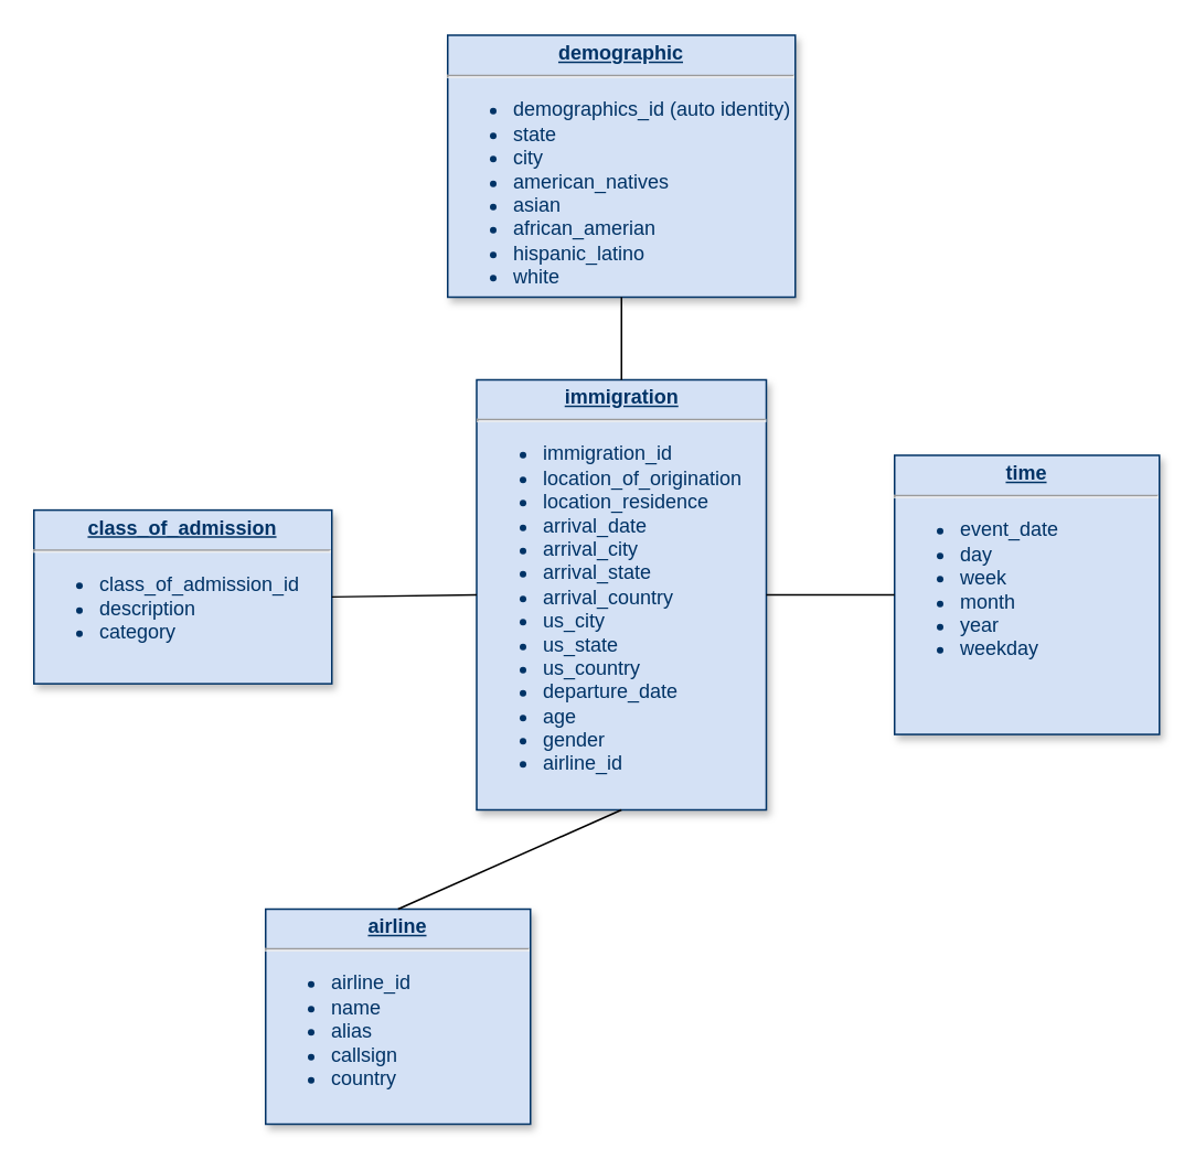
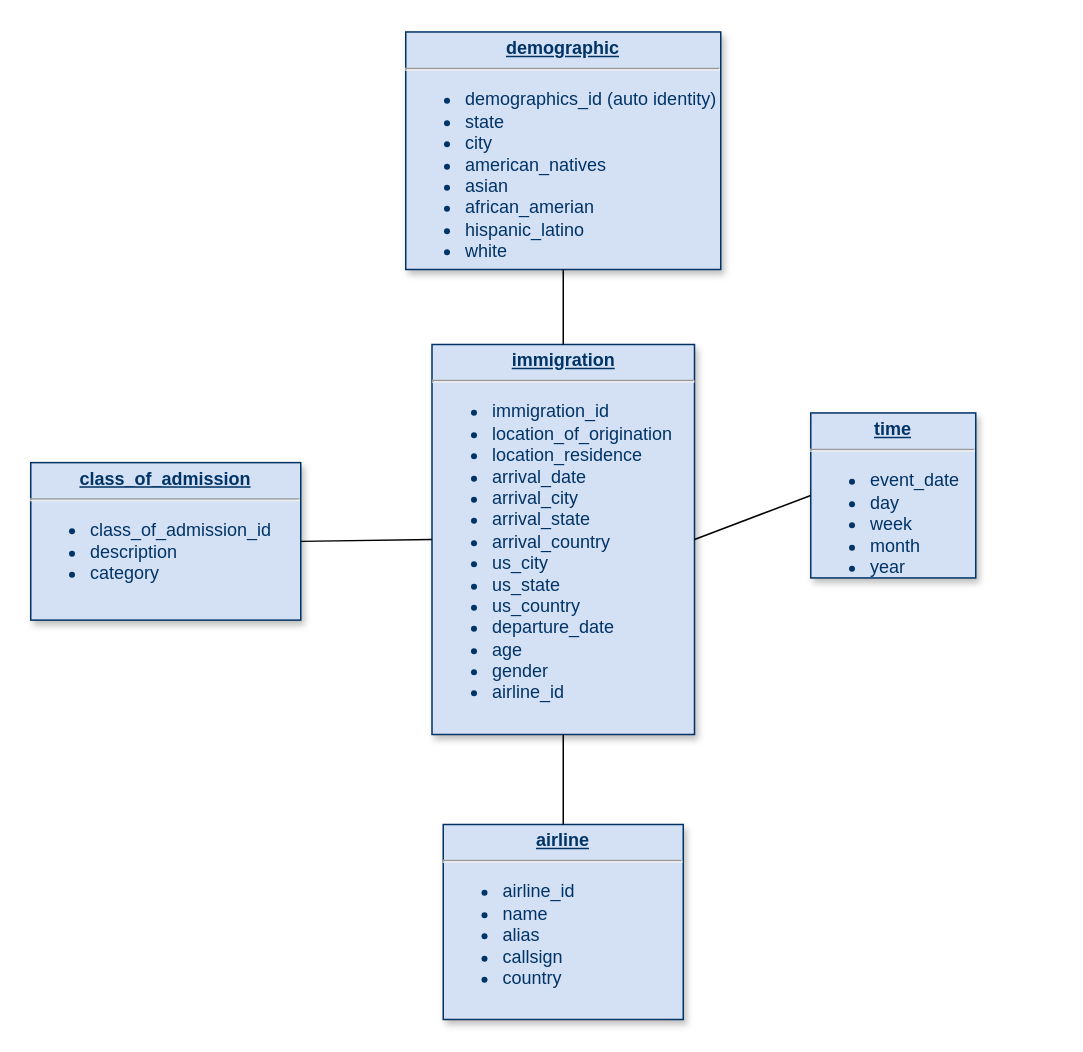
- <mxCell id="7" value="&lt;p style=&quot;margin: 0px ; margin-top: 4px ; text-align: center ; text-decoration: underline&quot;&gt;&lt;strong&gt;time&lt;/strong&gt;&lt;/p&gt;&lt;hr&gt;&lt;p style=&quot;margin: 0px ; margin-left: 8px&quot;&gt;&lt;/p&gt;&lt;ul&gt;&lt;li&gt;event_date&lt;/li&gt;&lt;li&gt;&lt;span&gt;day&lt;/span&gt;&lt;/li&gt;&lt;li&gt;week&lt;/li&gt;&lt;li&gt;month&lt;/li&gt;&lt;li&gt;year&lt;/li&gt;&lt;li&gt;weekday&lt;/li&gt;&lt;/ul&gt;&lt;p&gt;&lt;/p&gt;" style="verticalAlign=top;align=left;overflow=fill;fontSize=12;fontFamily=Helvetica;html=1;strokeColor=#003366;shadow=1;fillColor=#D4E1F5;fontColor=#003366" parent="1" vertex="1"><mxGeometry x="540" y="274.63" width="160" height="168.75" as="geometry" /></mxCell>
+ <mxCell id="7" value="&lt;p style=&quot;margin: 0px ; margin-top: 4px ; text-align: center ; text-decoration: underline&quot;&gt;&lt;strong&gt;time&lt;/strong&gt;&lt;/p&gt;&lt;hr&gt;&lt;p style=&quot;margin: 0px ; margin-left: 8px&quot;&gt;&lt;/p&gt;&lt;ul&gt;&lt;li&gt;event_date&lt;/li&gt;&lt;li&gt;&lt;span&gt;day&lt;/span&gt;&lt;/li&gt;&lt;li&gt;week&lt;/li&gt;&lt;li&gt;month&lt;/li&gt;&lt;li&gt;year&lt;/li&gt;&lt;li&gt;weekday&lt;/li&gt;&lt;/ul&gt;&lt;p&gt;&lt;/p&gt;" style="verticalAlign=top;align=left;overflow=fill;fontSize=12;fontFamily=Helvetica;html=1;strokeColor=#003366;shadow=1;fillColor=#D4E1F5;fontColor=#003366" parent="1" vertex="1"><mxGeometry x="540" y="274.63" width="110" height="110" as="geometry" /></mxCell>
- <mxCell id="9" value="&lt;p style=&quot;margin: 0px ; margin-top: 4px ; text-align: center ; text-decoration: underline&quot;&gt;&lt;strong&gt;airline&lt;/strong&gt;&lt;/p&gt;&lt;hr&gt;&lt;p style=&quot;margin: 0px ; margin-left: 8px&quot;&gt;&lt;/p&gt;&lt;ul&gt;&lt;li&gt;airline_id&lt;/li&gt;&lt;li&gt;name&lt;/li&gt;&lt;li&gt;alias&lt;/li&gt;&lt;li&gt;callsign&lt;/li&gt;&lt;li&gt;country&lt;/li&gt;&lt;/ul&gt;&lt;p&gt;&lt;/p&gt;&lt;div&gt;&lt;br&gt;&lt;/div&gt;" style="verticalAlign=top;align=left;overflow=fill;fontSize=12;fontFamily=Helvetica;html=1;strokeColor=#003366;shadow=1;fillColor=#D4E1F5;fontColor=#003366" vertex="1" parent="1"><mxGeometry x="160" y="549" width="160" height="130" as="geometry" /></mxCell>
+ <mxCell id="9" value="&lt;p style=&quot;margin: 0px ; margin-top: 4px ; text-align: center ; text-decoration: underline&quot;&gt;&lt;strong&gt;airline&lt;/strong&gt;&lt;/p&gt;&lt;hr&gt;&lt;p style=&quot;margin: 0px ; margin-left: 8px&quot;&gt;&lt;/p&gt;&lt;ul&gt;&lt;li&gt;airline_id&lt;/li&gt;&lt;li&gt;name&lt;/li&gt;&lt;li&gt;alias&lt;/li&gt;&lt;li&gt;callsign&lt;/li&gt;&lt;li&gt;country&lt;/li&gt;&lt;/ul&gt;&lt;p&gt;&lt;/p&gt;&lt;div&gt;&lt;br&gt;&lt;/div&gt;" style="verticalAlign=top;align=left;overflow=fill;fontSize=12;fontFamily=Helvetica;html=1;strokeColor=#003366;shadow=1;fillColor=#D4E1F5;fontColor=#003366" vertex="1" parent="1"><mxGeometry x="295" y="549" width="160" height="130" as="geometry" /></mxCell>
